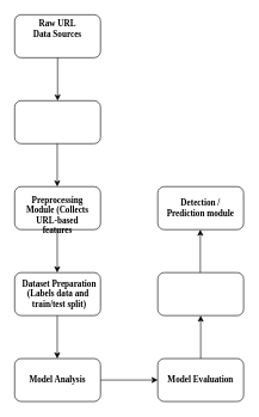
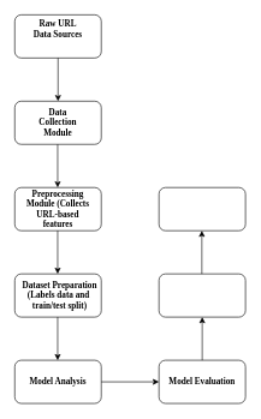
+ <mxCell id="18" value="&lt;font face=&quot;Times New Roman&quot;&gt;Data Collection Module&lt;/font&gt;" style="text;html=1;align=center;verticalAlign=middle;whiteSpace=wrap;rounded=0;fontStyle=1" vertex="1" parent="1"><mxGeometry x="40" y="155" width="80" height="30" as="geometry" /></mxCell>
- <mxCell id="23" value="&lt;font face=&quot;Times New Roman&quot;&gt;Detection / Prediction module&lt;/font&gt;" style="text;html=1;align=center;verticalAlign=middle;whiteSpace=wrap;rounded=0;fontStyle=1" vertex="1" parent="1"><mxGeometry x="225" y="275" width="110" height="30" as="geometry" /></mxCell>
- <mxCell id="19" value="&lt;font face=&quot;Times New Roman&quot;&gt;Preprocessing Module (Collects URL-based features&lt;/font&gt;" style="text;html=1;align=center;verticalAlign=middle;whiteSpace=wrap;rounded=0;fontStyle=1" vertex="1" parent="1"><mxGeometry x="30" y="285" width="100" height="30" as="geometry" /></mxCell>
+ <mxCell id="19" value="&lt;font face=&quot;Times New Roman&quot;&gt;Preprocessing Module (Collects URL-based features&lt;/font&gt;" style="text;html=1;align=center;verticalAlign=middle;whiteSpace=wrap;rounded=0;fontStyle=1" vertex="1" parent="1"><mxGeometry x="30" y="275" width="100" height="30" as="geometry" /></mxCell>
